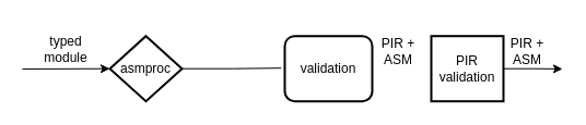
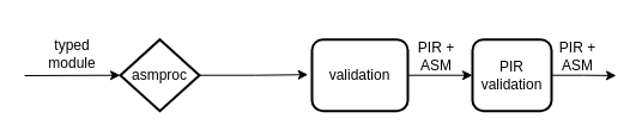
- <mxCell id="2" style="edgeStyle=orthogonalEdgeStyle;rounded=0;orthogonalLoop=1;jettySize=auto;html=1;exitX=1;exitY=0.5;exitDx=0;exitDy=0;entryX=-0.041;entryY=0.491;entryDx=0;entryDy=0;entryPerimeter=0;endArrow=none;" edge="1" parent="1" source="3" target="6"><mxGeometry relative="1" as="geometry"><mxPoint x="321" y="63" as="targetPoint" /></mxGeometry></mxCell>
+ <mxCell id="2" style="edgeStyle=orthogonalEdgeStyle;rounded=0;orthogonalLoop=1;jettySize=auto;html=1;exitX=1;exitY=0.5;exitDx=0;exitDy=0;entryX=-0.041;entryY=0.491;entryDx=0;entryDy=0;entryPerimeter=0;" edge="1" parent="1" source="3" target="6"><mxGeometry relative="1" as="geometry"><mxPoint x="321" y="63" as="targetPoint" /></mxGeometry></mxCell>
+ <mxCell id="5" style="edgeStyle=orthogonalEdgeStyle;rounded=0;orthogonalLoop=1;jettySize=auto;html=1;exitX=1;exitY=0.5;exitDx=0;exitDy=0;entryX=0;entryY=0.5;entryDx=0;entryDy=0;" edge="1" parent="1" source="6" target="9"><mxGeometry relative="1" as="geometry"><mxPoint x="380" y="63" as="targetPoint" /></mxGeometry></mxCell>
- <mxCell id="9" value="PIR&lt;div&gt;validation&lt;/div&gt;" style="whiteSpace=wrap;html=1;strokeWidth=2;fillColor=none;rounded=0;" vertex="1" parent="1"><mxGeometry x="394" y="32.71" width="66" height="60" as="geometry" /></mxCell>
+ <mxCell id="9" value="PIR&lt;div&gt;validation&lt;/div&gt;" style="rounded=1;whiteSpace=wrap;html=1;strokeWidth=2;fillColor=none;" vertex="1" parent="1"><mxGeometry x="394" y="32.71" width="66" height="60" as="geometry" /></mxCell>
